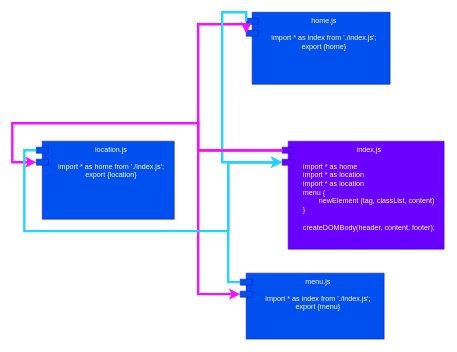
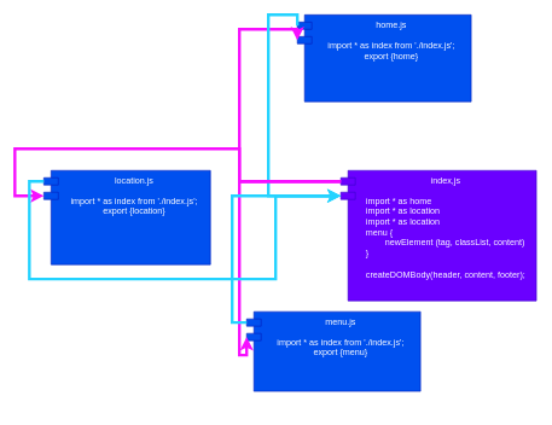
- <mxCell id="4" value="location.js&lt;div&gt;&lt;br&gt;&lt;/div&gt;&lt;div&gt;&lt;div&gt;import * as home from './index.js';&lt;/div&gt;&lt;div&gt;export {location}&lt;/div&gt;&lt;/div&gt;" style="shape=module;align=left;spacingLeft=20;align=center;verticalAlign=top;whiteSpace=wrap;html=1;fillColor=#0050ef;fontColor=#ffffff;strokeColor=#001DBC;" vertex="1" parent="1"><mxGeometry x="60" y="235" width="230" height="130" as="geometry" /></mxCell>
+ <mxCell id="4" value="location.js&lt;div&gt;&lt;br&gt;&lt;/div&gt;&lt;div&gt;&lt;div&gt;import * as index from './index.js';&lt;/div&gt;&lt;div&gt;export {location}&lt;/div&gt;&lt;/div&gt;" style="shape=module;align=left;spacingLeft=20;align=center;verticalAlign=top;whiteSpace=wrap;html=1;fillColor=#0050ef;fontColor=#ffffff;strokeColor=#001DBC;" vertex="1" parent="1"><mxGeometry x="60" y="235" width="230" height="130" as="geometry" /></mxCell>
- <mxCell id="5" value="menu.js&lt;div&gt;&lt;br&gt;&lt;/div&gt;&lt;div&gt;&lt;div&gt;import * as index from './index.js';&lt;/div&gt;&lt;div&gt;export {menu}&lt;/div&gt;&lt;/div&gt;" style="shape=module;align=left;spacingLeft=20;align=center;verticalAlign=top;whiteSpace=wrap;html=1;fillColor=#0050ef;fontColor=#ffffff;strokeColor=#001DBC;" vertex="1" parent="1"><mxGeometry x="400" y="455" width="240" height="110" as="geometry" /></mxCell>
+ <mxCell id="5" value="menu.js&lt;div&gt;&lt;br&gt;&lt;/div&gt;&lt;div&gt;&lt;div&gt;import * as index from './index.js';&lt;/div&gt;&lt;div&gt;export {menu}&lt;/div&gt;&lt;/div&gt;" style="shape=module;align=left;spacingLeft=20;align=center;verticalAlign=top;whiteSpace=wrap;html=1;fillColor=#0050ef;fontColor=#ffffff;strokeColor=#001DBC;" vertex="1" parent="1"><mxGeometry x="340" y="430" width="240" height="110" as="geometry" /></mxCell>
